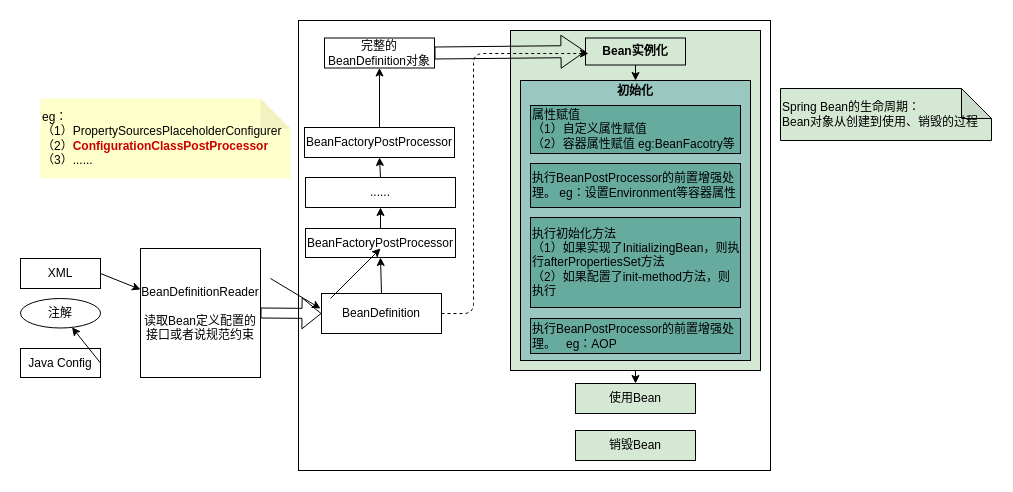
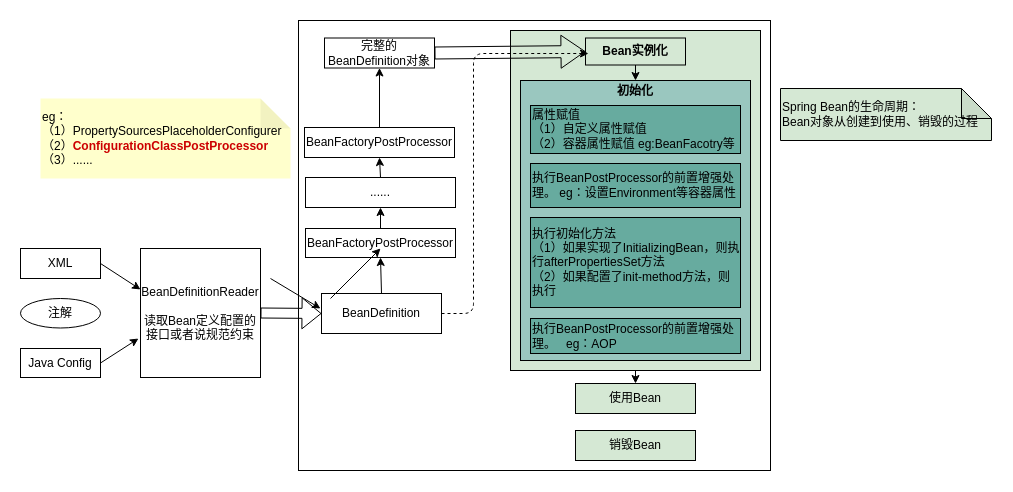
- <mxCell id="4" value="&lt;font color=&quot;#000000&quot;&gt;XML&lt;/font&gt;" style="rounded=0;whiteSpace=wrap;html=1;backgroundOutline=0;strokeColor=#000000;fillColor=none;" parent="1" vertex="1"><mxGeometry x="20" y="258" width="80" height="30" as="geometry" /></mxCell>
+ <mxCell id="4" value="&lt;font color=&quot;#000000&quot;&gt;XML&lt;/font&gt;" style="rounded=0;whiteSpace=wrap;html=1;backgroundOutline=0;strokeColor=#000000;fillColor=none;" parent="1" vertex="1"><mxGeometry x="20" y="248" width="80" height="30" as="geometry" /></mxCell>
- <mxCell id="14" value="" style="endArrow=classic;html=1;strokeColor=#000000;exitX=1;exitY=0.5;exitDx=0;exitDy=0;" parent="1" source="6" target="5" edge="1"><mxGeometry width="50" height="50" relative="1" as="geometry"><mxPoint x="110" y="408" as="sourcePoint" /><mxPoint x="160" y="358" as="targetPoint" /></mxGeometry></mxCell>
+ <mxCell id="14" value="" style="endArrow=classic;html=1;strokeColor=#000000;exitX=1;exitY=0.5;exitDx=0;exitDy=0;entryX=-0.017;entryY=0.698;entryDx=0;entryDy=0;entryPerimeter=0;" parent="1" source="6" target="7" edge="1"><mxGeometry width="50" height="50" relative="1" as="geometry"><mxPoint x="110" y="408" as="sourcePoint" /><mxPoint x="160" y="358" as="targetPoint" /></mxGeometry></mxCell>
